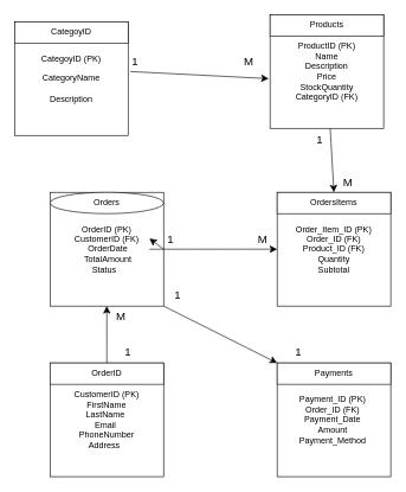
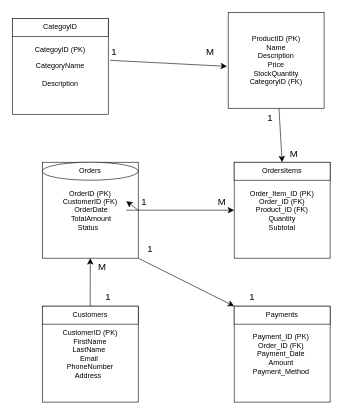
- <mxCell id="9" value="Products" style="rounded=0;whiteSpace=wrap;html=1;" vertex="1" parent="1"><mxGeometry x="380" y="20" width="160" height="30" as="geometry" /></mxCell>
- <mxCell id="10" value="OrderID" style="rounded=0;whiteSpace=wrap;html=1;" vertex="1" parent="1"><mxGeometry x="70" y="510" width="160" height="30" as="geometry" /></mxCell>
+ <mxCell id="10" value="Customers" style="rounded=0;whiteSpace=wrap;html=1;" vertex="1" parent="1"><mxGeometry x="70" y="510" width="160" height="30" as="geometry" /></mxCell>
